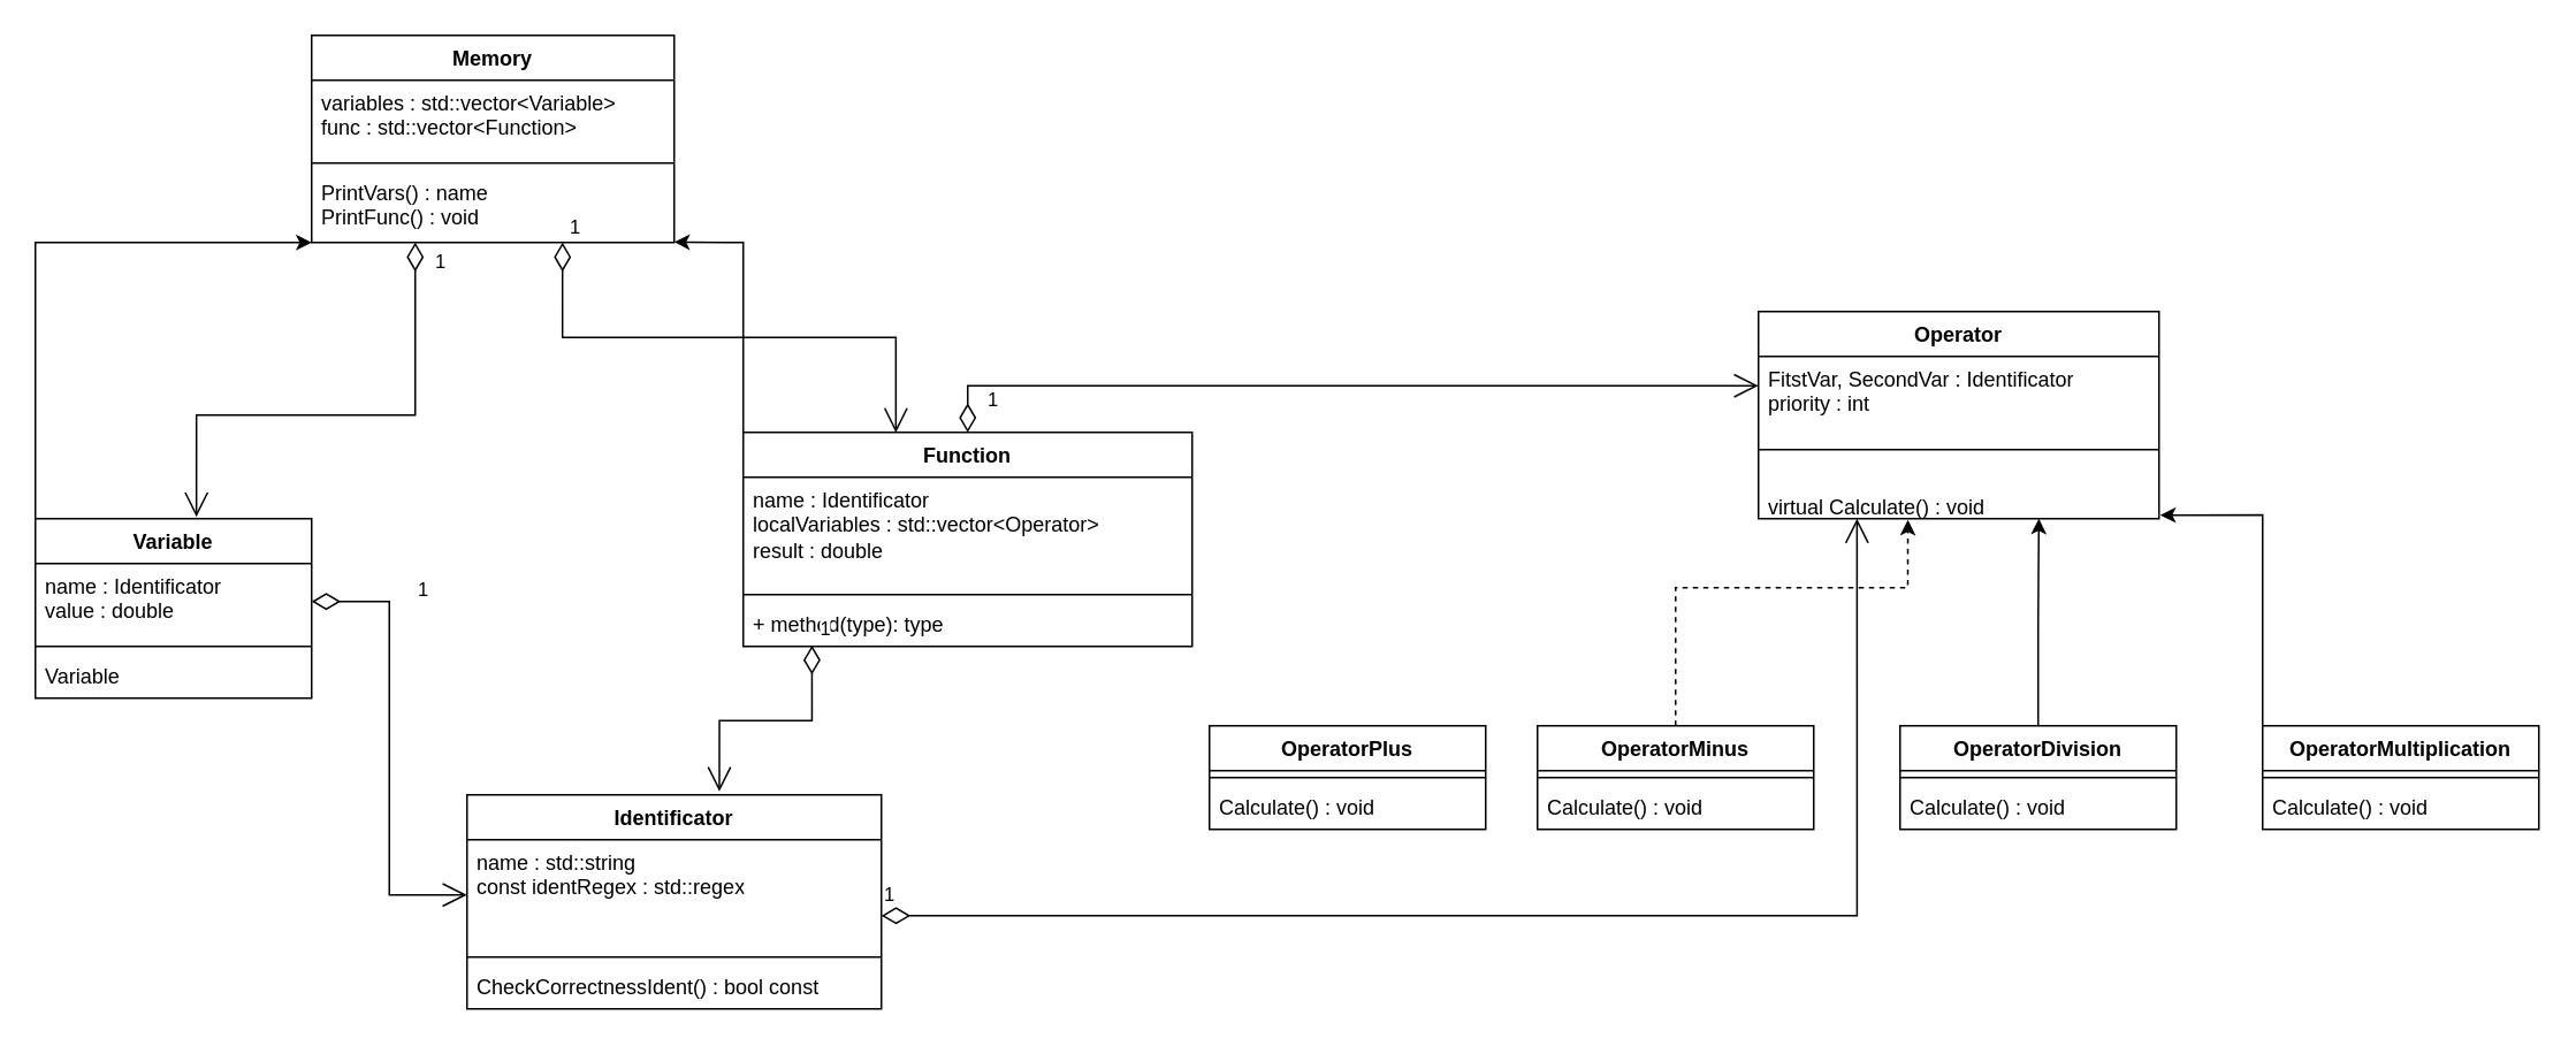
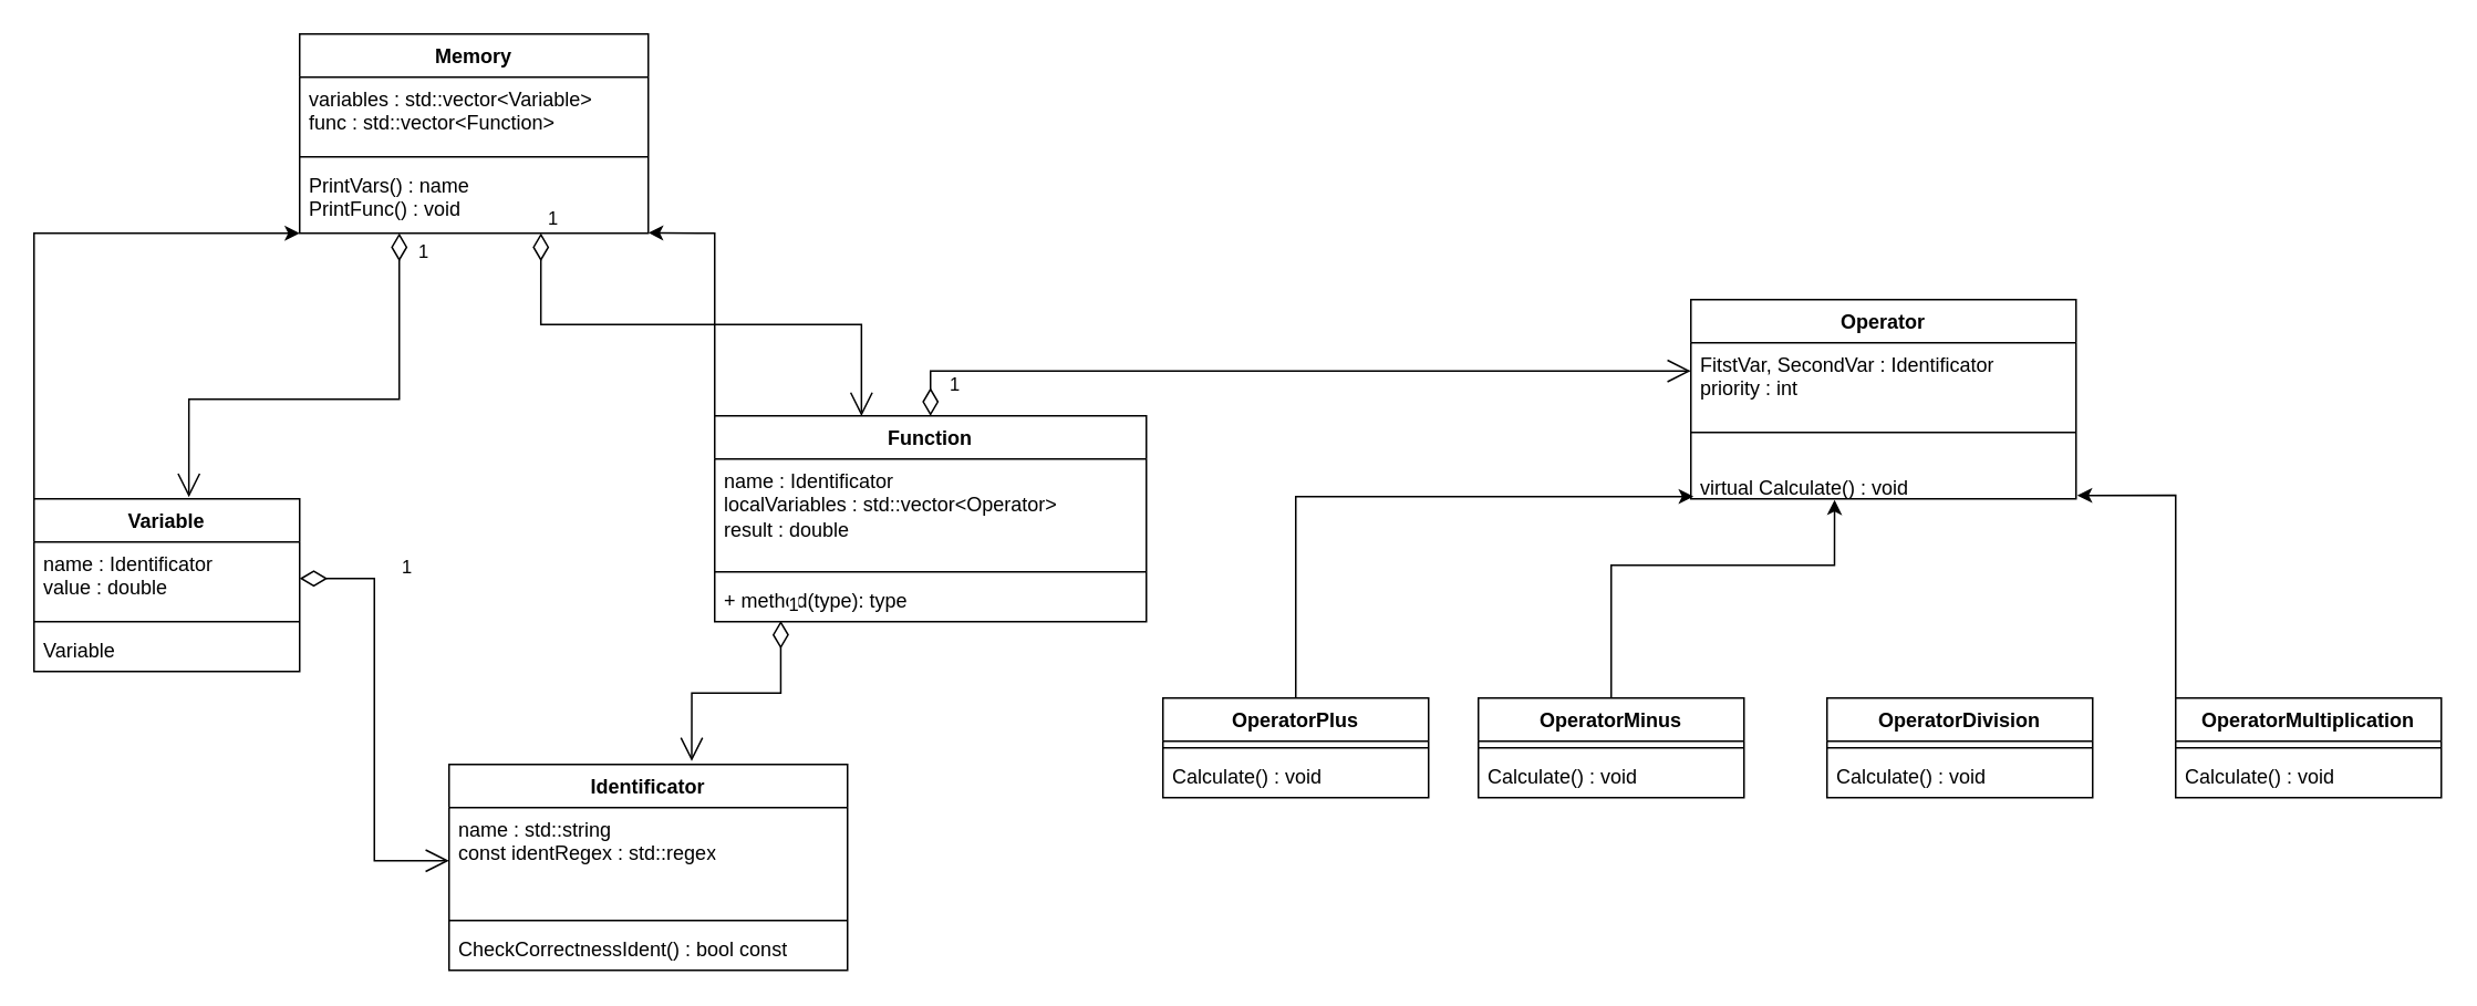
+ <mxCell id="26" style="edgeStyle=orthogonalEdgeStyle;rounded=0;orthogonalLoop=1;jettySize=auto;html=1;exitX=0.5;exitY=0;exitDx=0;exitDy=0;entryX=0.007;entryY=0.931;entryDx=0;entryDy=0;entryPerimeter=0;" edge="1" parent="1" source="27" target="25"><mxGeometry relative="1" as="geometry" /></mxCell>
- <mxCell id="30" style="edgeStyle=orthogonalEdgeStyle;rounded=0;orthogonalLoop=1;jettySize=auto;html=1;exitX=0.5;exitY=0;exitDx=0;exitDy=0;entryX=0.373;entryY=1.034;entryDx=0;entryDy=0;entryPerimeter=0;dashed=1;" edge="1" parent="1" source="31" target="25"><mxGeometry relative="1" as="geometry"><Array as="points"><mxPoint x="970" y="340" /><mxPoint x="1105" y="340" /></Array></mxGeometry></mxCell>
+ <mxCell id="30" style="edgeStyle=orthogonalEdgeStyle;rounded=0;orthogonalLoop=1;jettySize=auto;html=1;exitX=0.5;exitY=0;exitDx=0;exitDy=0;entryX=0.373;entryY=1.034;entryDx=0;entryDy=0;entryPerimeter=0;" edge="1" parent="1" source="31" target="25"><mxGeometry relative="1" as="geometry"><Array as="points"><mxPoint x="970" y="340" /><mxPoint x="1105" y="340" /></Array></mxGeometry></mxCell>
- <mxCell id="34" style="edgeStyle=orthogonalEdgeStyle;rounded=0;orthogonalLoop=1;jettySize=auto;html=1;exitX=0.5;exitY=0;exitDx=0;exitDy=0;entryX=0.7;entryY=1;entryDx=0;entryDy=0;entryPerimeter=0;" edge="1" parent="1" source="35" target="25"><mxGeometry relative="1" as="geometry" /></mxCell>
- <mxCell id="45" value="1" style="endArrow=open;html=1;endSize=12;startArrow=diamondThin;startSize=14;startFill=0;edgeStyle=orthogonalEdgeStyle;align=left;verticalAlign=bottom;rounded=0;exitX=1;exitY=0.688;exitDx=0;exitDy=0;exitPerimeter=0;entryX=0.246;entryY=1;entryDx=0;entryDy=0;entryPerimeter=0;" edge="1" parent="1" source="7" target="25"><mxGeometry x="-1" y="3" relative="1" as="geometry"><mxPoint x="800" y="550" as="sourcePoint" /><mxPoint x="970" y="560" as="targetPoint" /></mxGeometry></mxCell>
